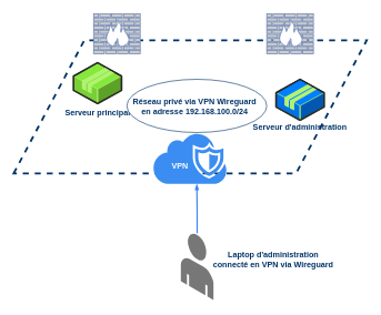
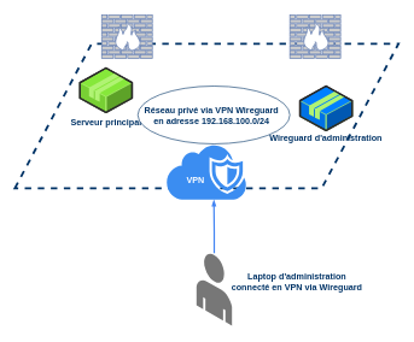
- <mxCell id="5" value="&lt;b&gt;&lt;font color=&quot;#003366&quot;&gt;Serveur d'administration&lt;/font&gt;&lt;/b&gt;" style="text;html=1;strokeColor=none;fillColor=none;align=center;verticalAlign=middle;whiteSpace=wrap;rounded=0;shadow=0;dashed=1;" parent="1" vertex="1"><mxGeometry x="350" y="180" width="200" height="20" as="geometry" /></mxCell>
+ <mxCell id="5" value="&lt;b&gt;&lt;font color=&quot;#003366&quot;&gt;Wireguard d'administration&lt;/font&gt;&lt;/b&gt;" style="text;html=1;strokeColor=none;fillColor=none;align=center;verticalAlign=middle;whiteSpace=wrap;rounded=0;shadow=0;dashed=1;" parent="1" vertex="1"><mxGeometry x="350" y="180" width="200" height="20" as="geometry" /></mxCell>
